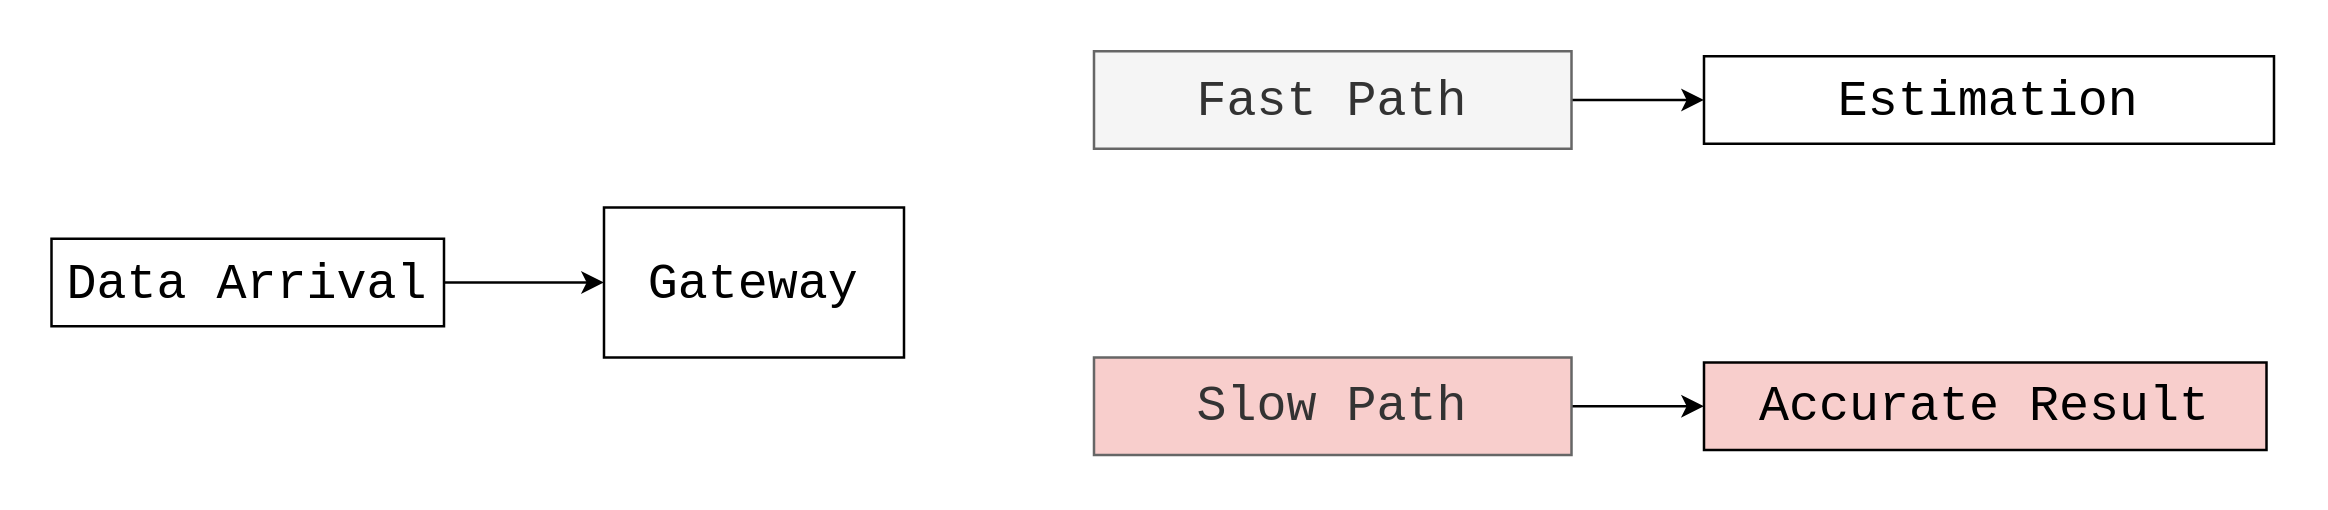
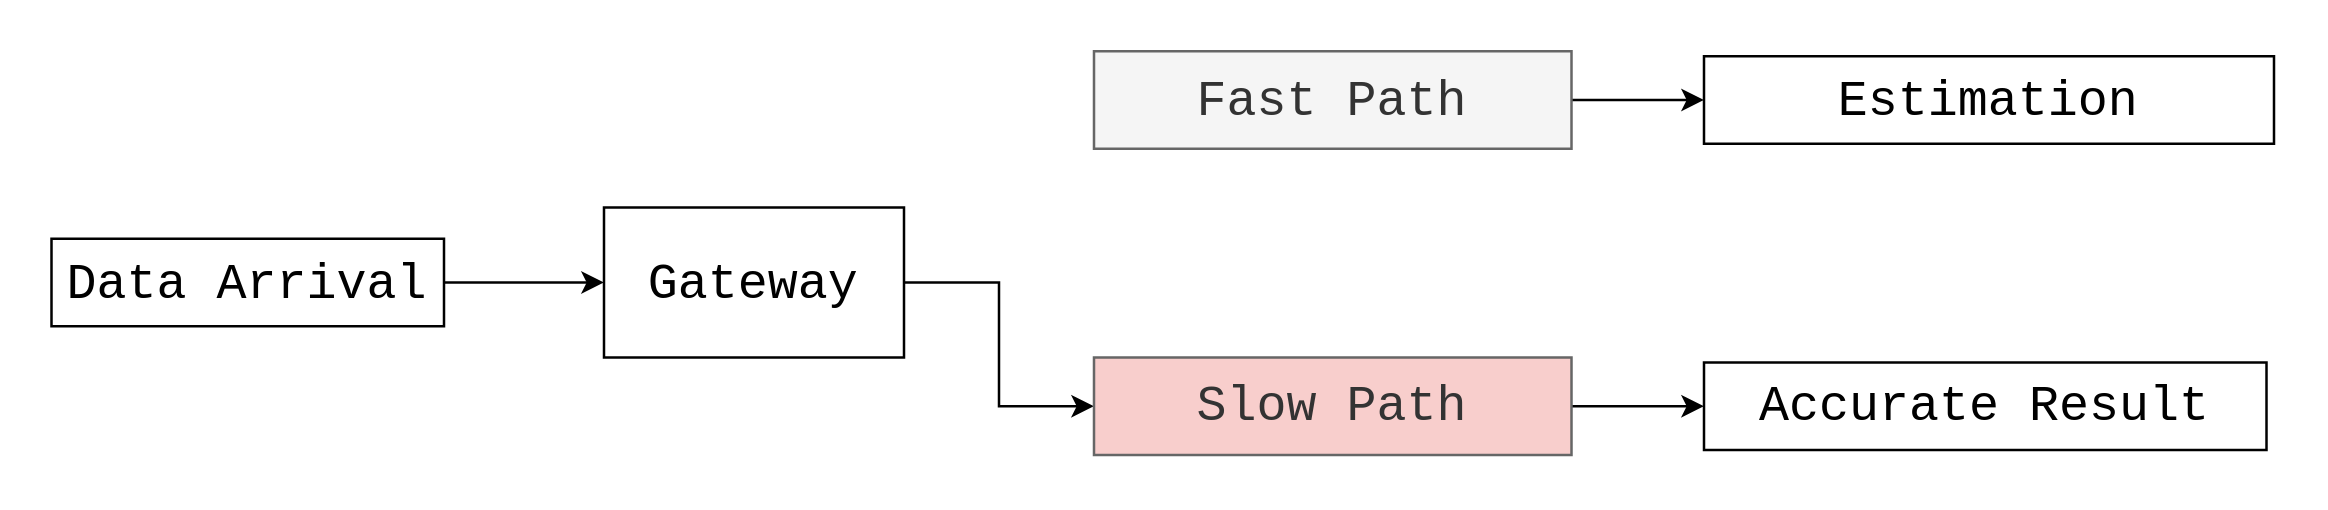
+ <mxCell id="4" style="edgeStyle=orthogonalEdgeStyle;rounded=0;orthogonalLoop=1;jettySize=auto;html=1;fontFamily=Courier New;fontSize=20;" edge="1" parent="1" source="5" target="9"><mxGeometry relative="1" as="geometry" /></mxCell>
- <mxCell id="11" value="&lt;font style=&quot;font-size: 20px&quot;&gt;Accurate Result&lt;/font&gt;" style="rounded=0;whiteSpace=wrap;html=1;fontFamily=Courier New;fillColor=#f8cecc;" vertex="1" parent="1"><mxGeometry x="681" y="144.5" width="225" height="35" as="geometry" /></mxCell>
+ <mxCell id="11" value="&lt;font style=&quot;font-size: 20px&quot;&gt;Accurate Result&lt;/font&gt;" style="rounded=0;whiteSpace=wrap;html=1;fontFamily=Courier New;" vertex="1" parent="1"><mxGeometry x="681" y="144.5" width="225" height="35" as="geometry" /></mxCell>
